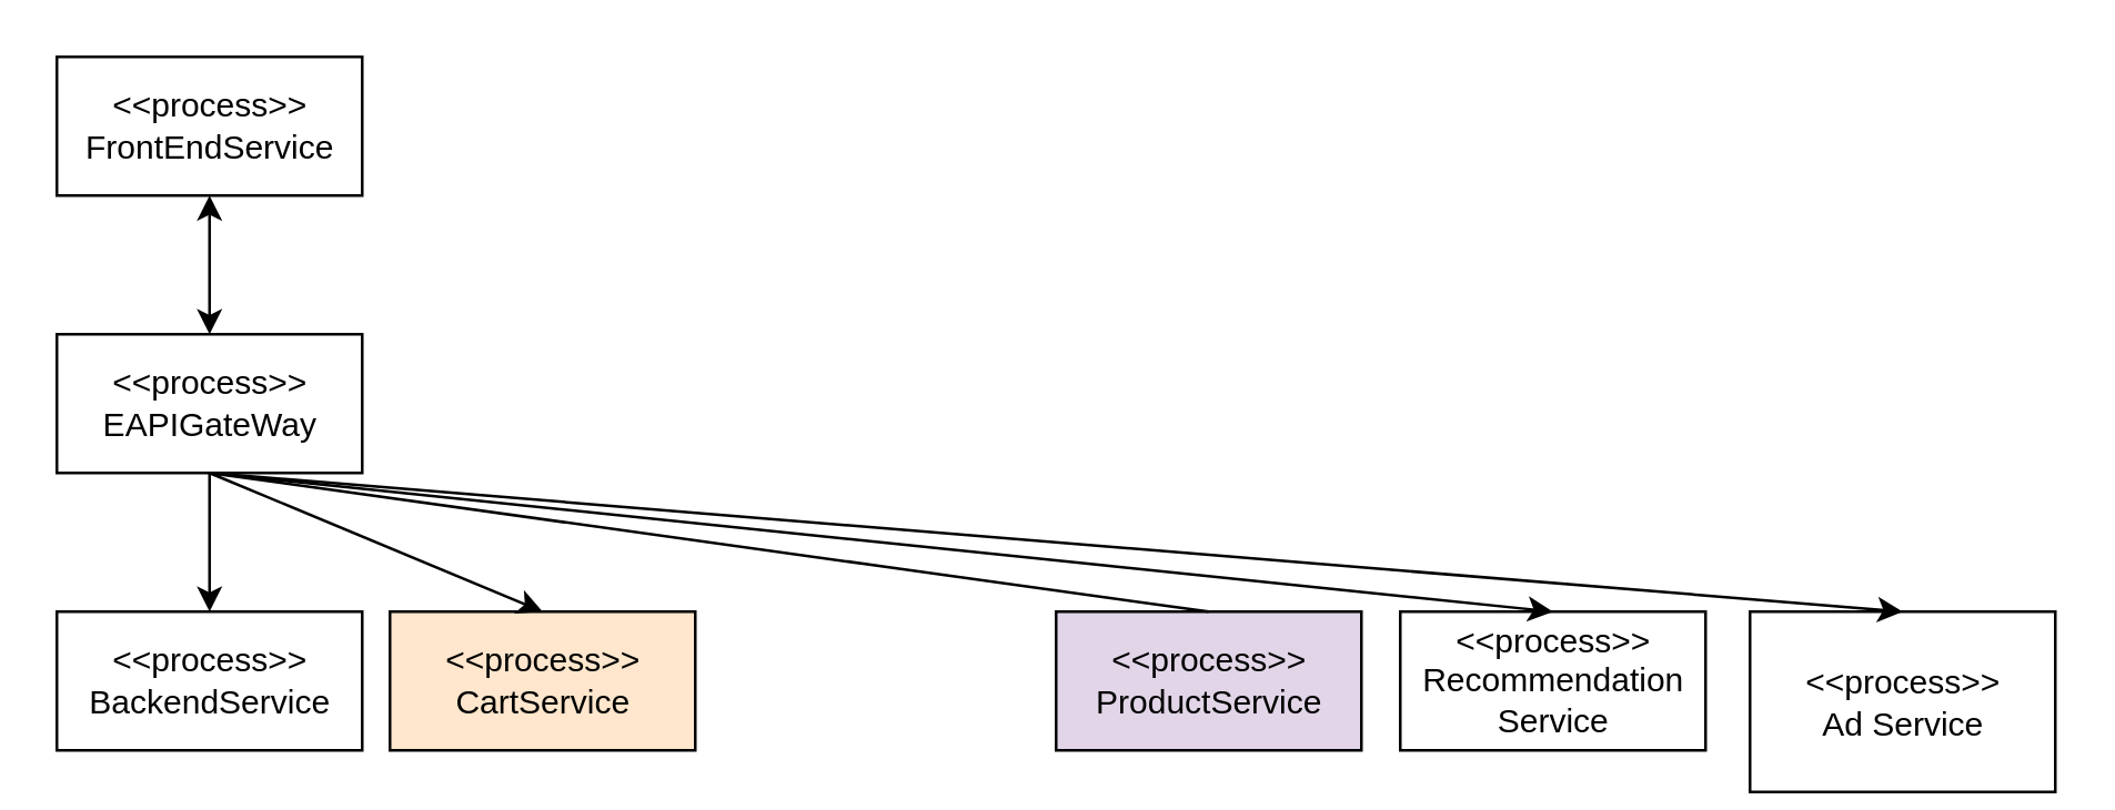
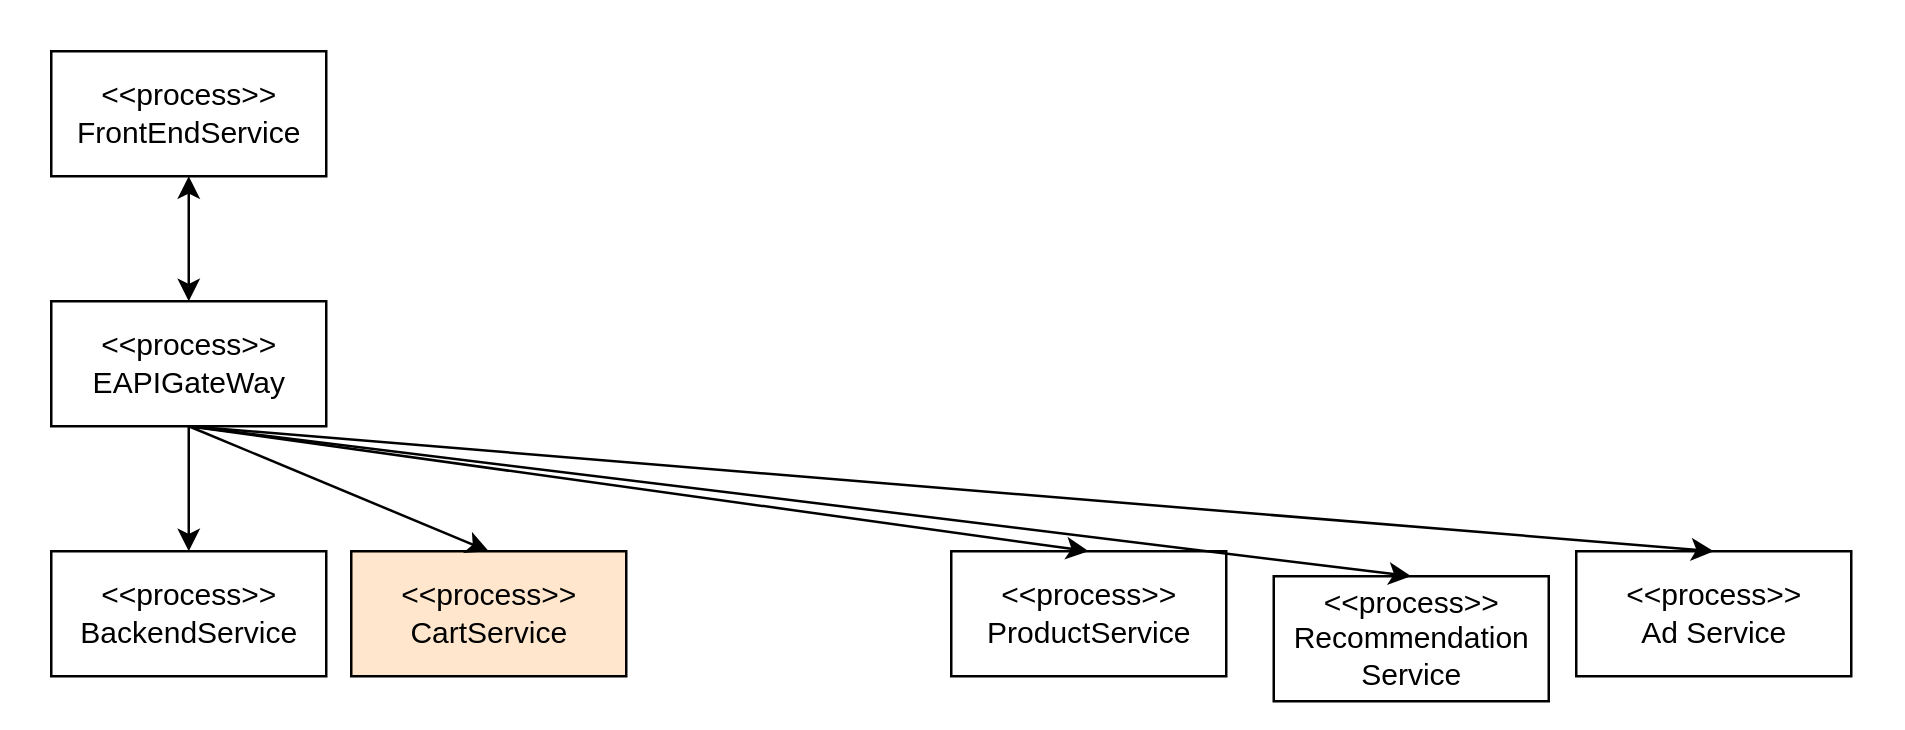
- <mxCell id="12" value="" style="endArrow=none;html=1;exitX=0.5;exitY=1;exitDx=0;exitDy=0;entryX=0.5;entryY=0;entryDx=0;entryDy=0;" parent="1" source="2" target="6" edge="1"><mxGeometry width="50" height="50" relative="1" as="geometry"><mxPoint x="85" y="180" as="sourcePoint" /><mxPoint x="405" y="230" as="targetPoint" /></mxGeometry></mxCell>
+ <mxCell id="12" value="" style="endArrow=classic;html=1;exitX=0.5;exitY=1;exitDx=0;exitDy=0;entryX=0.5;entryY=0;entryDx=0;entryDy=0;" parent="1" source="2" target="6" edge="1"><mxGeometry width="50" height="50" relative="1" as="geometry"><mxPoint x="85" y="180" as="sourcePoint" /><mxPoint x="405" y="230" as="targetPoint" /></mxGeometry></mxCell>
- <mxCell id="6" value="&amp;lt;&amp;lt;process&amp;gt;&amp;gt;&lt;br&gt;ProductService" style="html=1;fillColor=#e1d5e7;" parent="1" vertex="1"><mxGeometry x="380" y="220" width="110" height="50" as="geometry" /></mxCell>
+ <mxCell id="6" value="&amp;lt;&amp;lt;process&amp;gt;&amp;gt;&lt;br&gt;ProductService" style="html=1;" parent="1" vertex="1"><mxGeometry x="380" y="220" width="110" height="50" as="geometry" /></mxCell>
- <mxCell id="7" value="&amp;lt;&amp;lt;process&amp;gt;&amp;gt;&lt;br&gt;Recommendation&lt;br&gt;Service" style="html=1;" parent="1" vertex="1"><mxGeometry x="504" y="220" width="110" height="50" as="geometry" /></mxCell>
+ <mxCell id="7" value="&amp;lt;&amp;lt;process&amp;gt;&amp;gt;&lt;br&gt;Recommendation&lt;br&gt;Service" style="html=1;" parent="1" vertex="1"><mxGeometry x="509" y="230" width="110" height="50" as="geometry" /></mxCell>
- <mxCell id="8" value="&amp;lt;&amp;lt;process&amp;gt;&amp;gt;&lt;br&gt;Ad Service" style="html=1;" parent="1" vertex="1"><mxGeometry x="630" y="220" width="110" height="65" as="geometry" /></mxCell>
+ <mxCell id="8" value="&amp;lt;&amp;lt;process&amp;gt;&amp;gt;&lt;br&gt;Ad Service" style="html=1;" parent="1" vertex="1"><mxGeometry x="630" y="220" width="110" height="50" as="geometry" /></mxCell>
